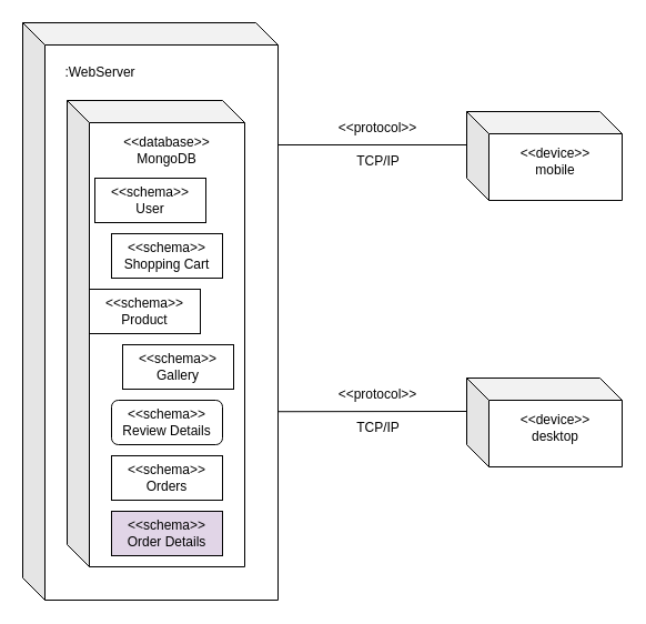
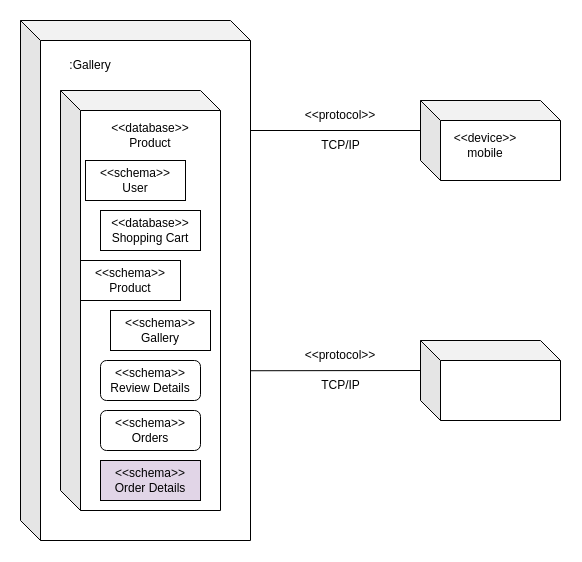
- <mxCell id="11" value=":WebServer" style="text;html=1;strokeColor=none;fillColor=none;align=center;verticalAlign=middle;whiteSpace=wrap;rounded=0;" vertex="1" parent="9"><mxGeometry x="20" y="20" width="100" height="50" as="geometry" /></mxCell>
+ <mxCell id="11" value=":Gallery" style="text;html=1;strokeColor=none;fillColor=none;align=center;verticalAlign=middle;whiteSpace=wrap;rounded=0;" vertex="1" parent="9"><mxGeometry x="20" y="20" width="100" height="50" as="geometry" /></mxCell>
- <mxCell id="13" value="&amp;lt;&amp;lt;database&amp;gt;&amp;gt;&lt;br&gt;MongoDB" style="text;html=1;strokeColor=none;fillColor=none;align=center;verticalAlign=middle;whiteSpace=wrap;rounded=0;" vertex="1" parent="9"><mxGeometry x="60" y="100" width="140" height="30" as="geometry" /></mxCell>
+ <mxCell id="13" value="&amp;lt;&amp;lt;database&amp;gt;&amp;gt;&lt;br&gt;Product" style="text;html=1;strokeColor=none;fillColor=none;align=center;verticalAlign=middle;whiteSpace=wrap;rounded=0;" vertex="1" parent="9"><mxGeometry x="60" y="100" width="140" height="30" as="geometry" /></mxCell>
- <mxCell id="5" value="&amp;lt;&amp;lt;device&amp;gt;&amp;gt;&lt;br&gt;mobile" style="text;html=1;strokeColor=none;fillColor=none;align=center;verticalAlign=middle;whiteSpace=wrap;rounded=0;" vertex="1" parent="3"><mxGeometry x="20" y="30" width="120" height="30" as="geometry" /></mxCell>
+ <mxCell id="5" value="&amp;lt;&amp;lt;device&amp;gt;&amp;gt;&lt;br&gt;mobile" style="text;html=1;strokeColor=none;fillColor=none;align=center;verticalAlign=middle;whiteSpace=wrap;rounded=0;" vertex="1" parent="3"><mxGeometry x="5" y="30" width="120" height="30" as="geometry" /></mxCell>
- <mxCell id="16" value="&amp;lt;&amp;lt;schema&amp;gt;&amp;gt;&lt;br&gt;Shopping Cart" style="rounded=0;whiteSpace=wrap;html=1;" vertex="1" parent="9"><mxGeometry x="80" y="190" width="100" height="40" as="geometry" /></mxCell>
+ <mxCell id="16" value="&amp;lt;&amp;lt;database&amp;gt;&amp;gt;&lt;br&gt;Shopping Cart" style="rounded=0;whiteSpace=wrap;html=1;" vertex="1" parent="9"><mxGeometry x="80" y="190" width="100" height="40" as="geometry" /></mxCell>
- <mxCell id="8" value="&amp;lt;&amp;lt;device&amp;gt;&amp;gt;&lt;br&gt;desktop" style="text;html=1;strokeColor=none;fillColor=none;align=center;verticalAlign=middle;whiteSpace=wrap;rounded=0;" vertex="1" parent="6"><mxGeometry x="20" y="30" width="120" height="30" as="geometry" /></mxCell>
- <mxCell id="17" value="&amp;lt;&amp;lt;schema&amp;gt;&amp;gt;&lt;br&gt;Orders" style="rounded=0;whiteSpace=wrap;html=1;" vertex="1" parent="9"><mxGeometry x="80" y="390" width="100" height="40" as="geometry" /></mxCell>
+ <mxCell id="17" value="&amp;lt;&amp;lt;schema&amp;gt;&amp;gt;&lt;br&gt;Orders" style="whiteSpace=wrap;html=1;rounded=1;" vertex="1" parent="9"><mxGeometry x="80" y="390" width="100" height="40" as="geometry" /></mxCell>
